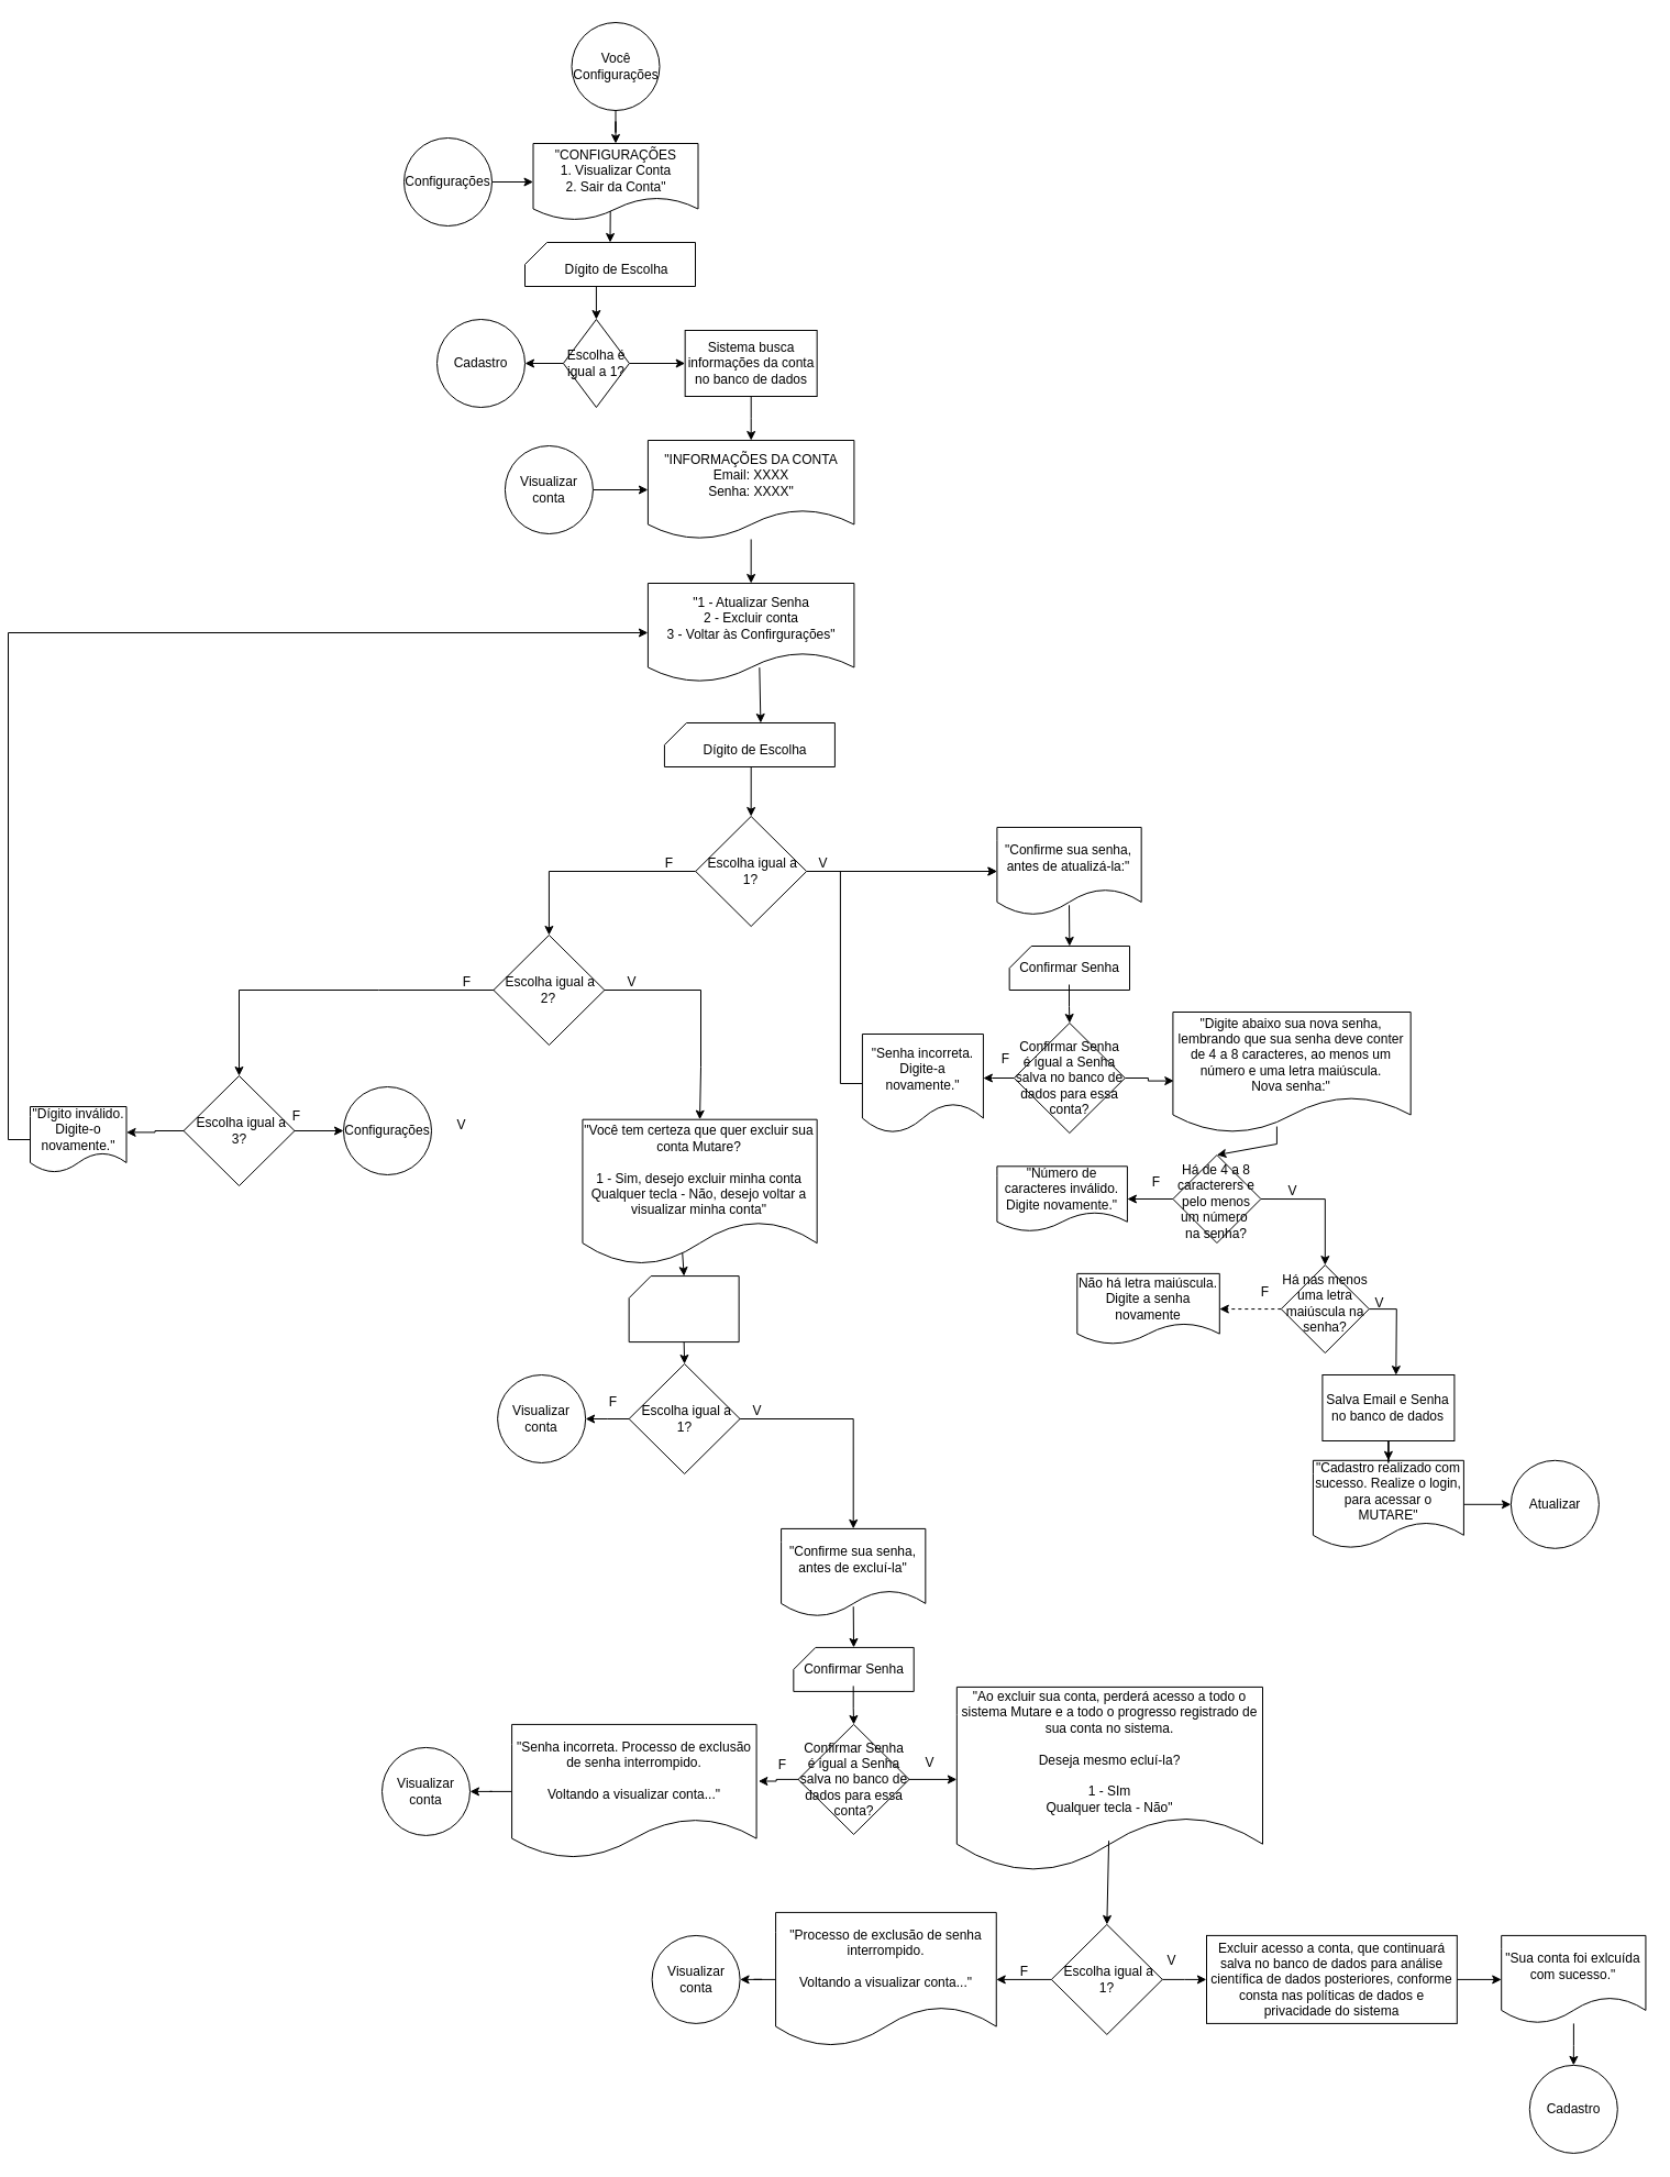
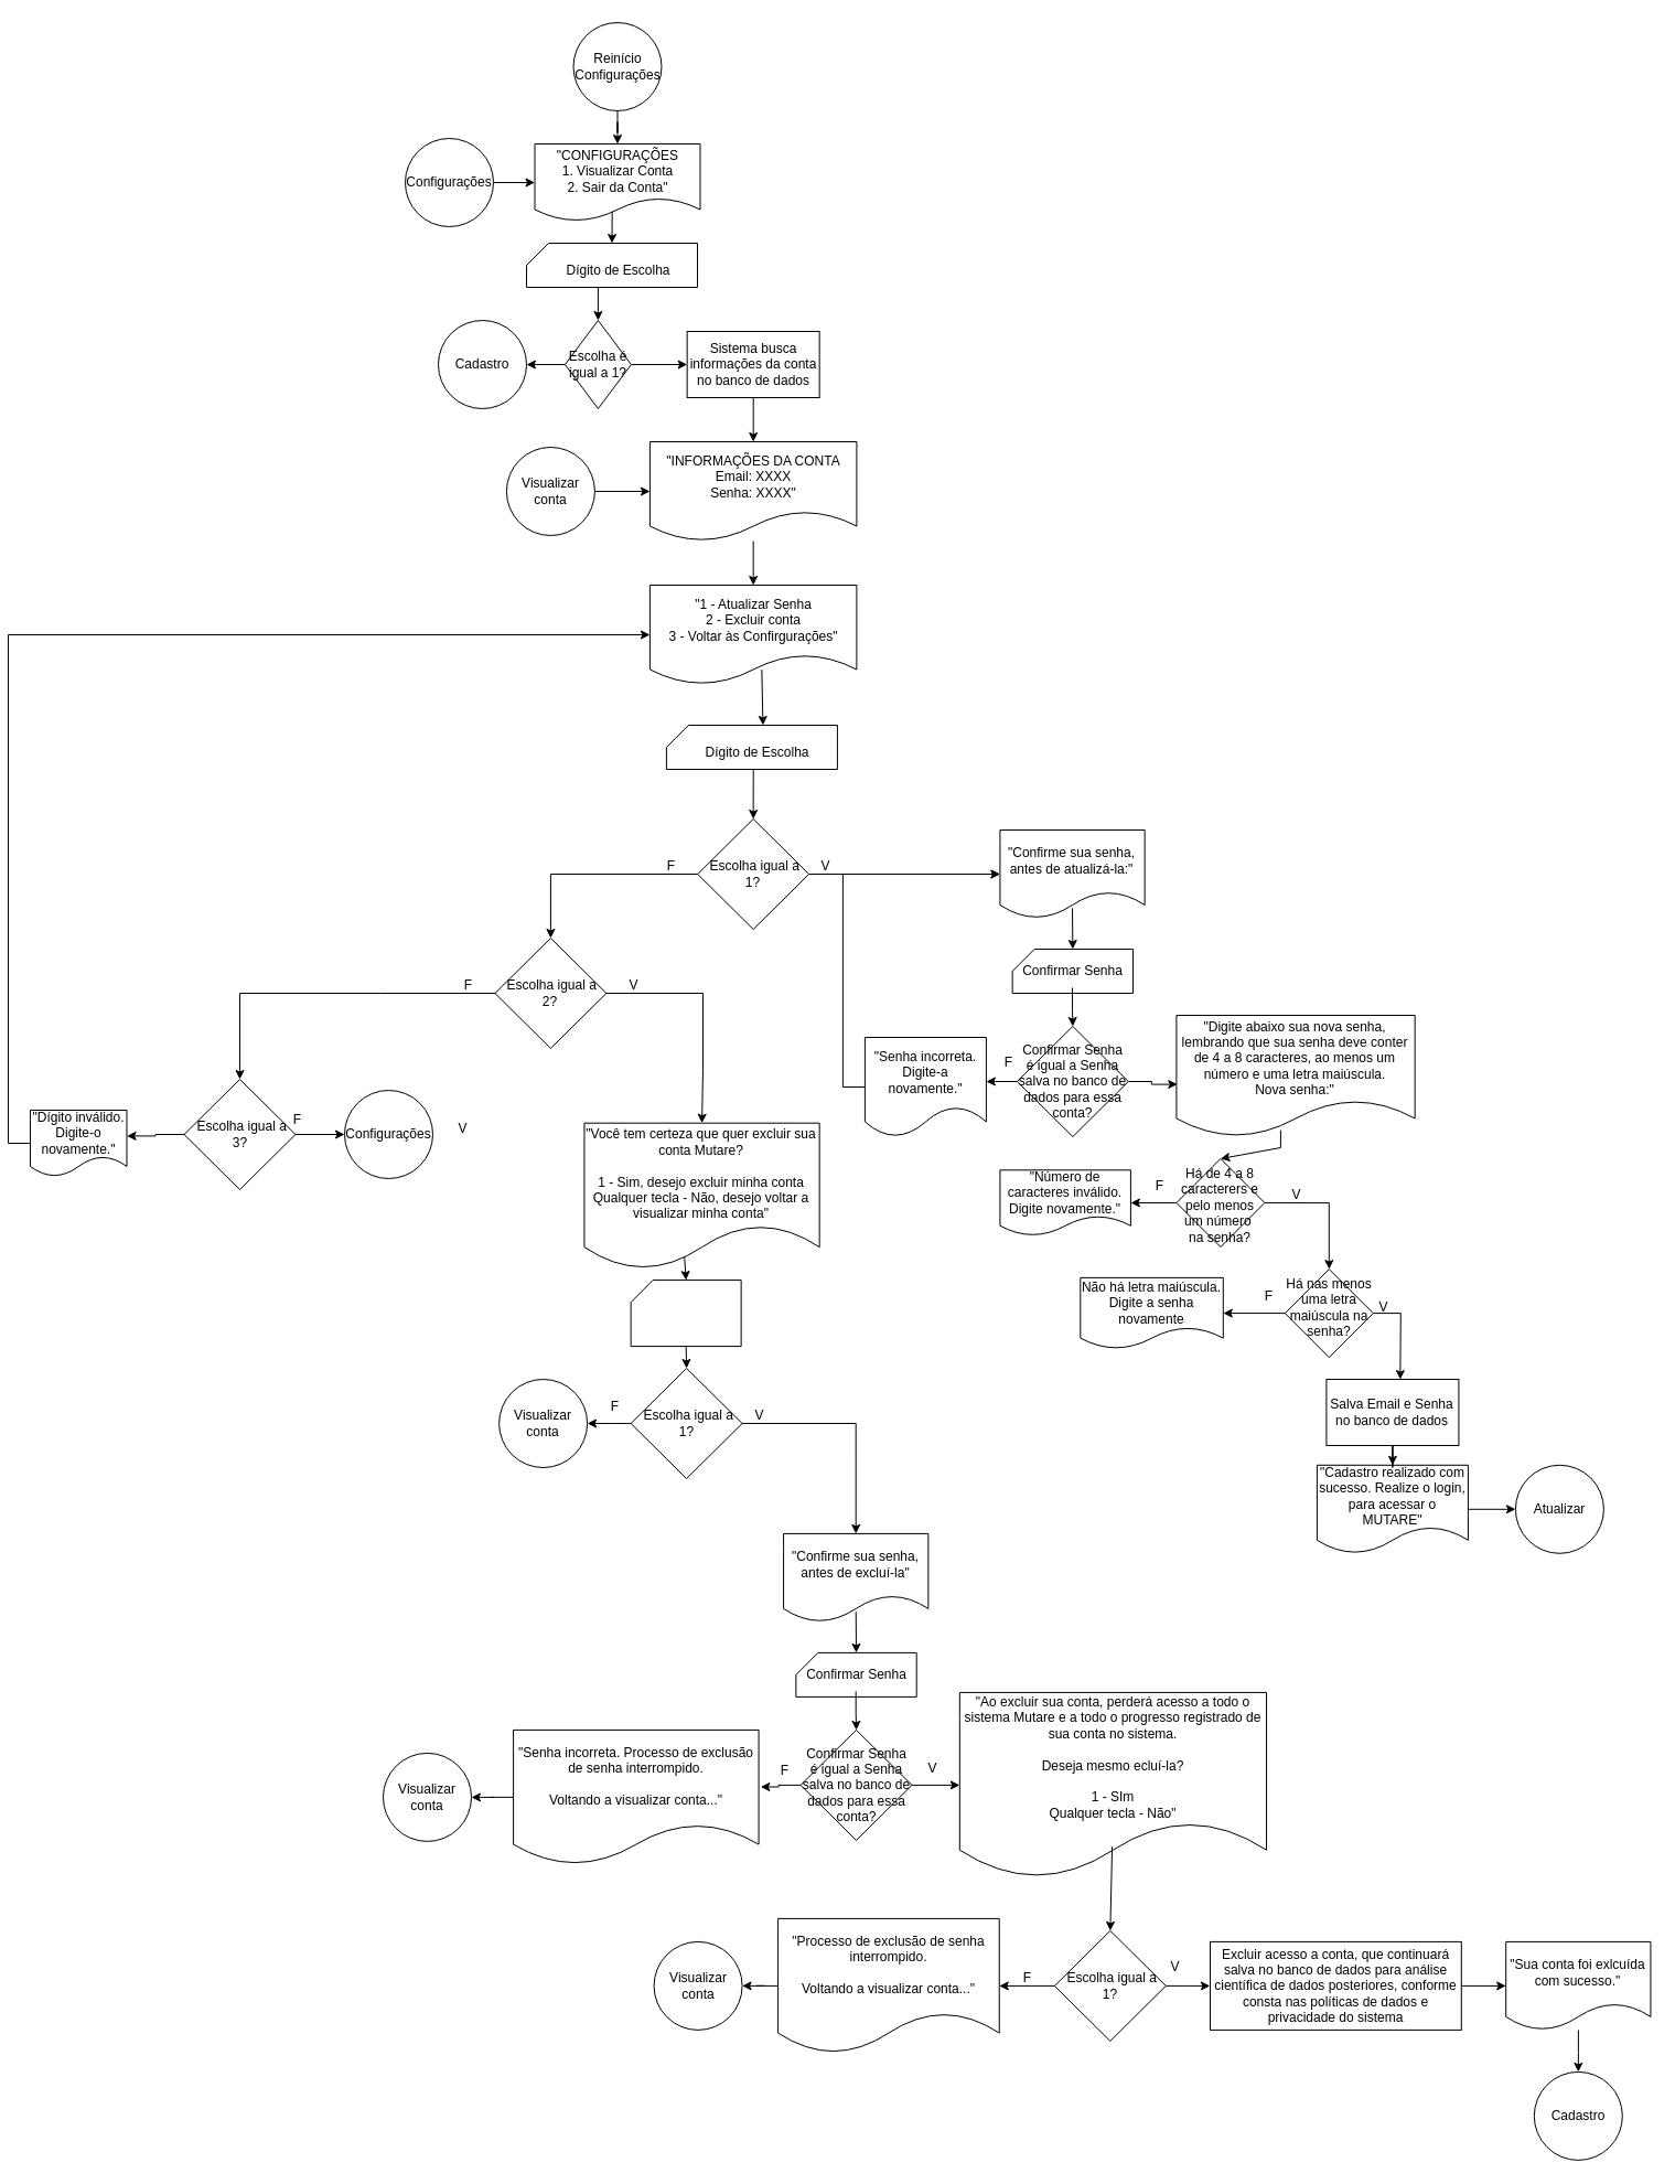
- <mxCell id="20" value="&lt;div&gt;&lt;span style=&quot;background-color: transparent; color: light-dark(rgb(0, 0, 0), rgb(255, 255, 255));&quot;&gt;Você Configurações&lt;/span&gt;&lt;/div&gt;" style="ellipse;whiteSpace=wrap;html=1;" parent="1" vertex="1"><mxGeometry x="512.5" y="20" width="80" height="80" as="geometry" /></mxCell>
+ <mxCell id="20" value="&lt;div&gt;&lt;span style=&quot;background-color: transparent; color: light-dark(rgb(0, 0, 0), rgb(255, 255, 255));&quot;&gt;Reinício Configurações&lt;/span&gt;&lt;/div&gt;" style="ellipse;whiteSpace=wrap;html=1;" parent="1" vertex="1"><mxGeometry x="512.5" y="20" width="80" height="80" as="geometry" /></mxCell>
- <mxCell id="68" style="edgeStyle=orthogonalEdgeStyle;rounded=0;orthogonalLoop=1;jettySize=auto;html=1;exitX=0;exitY=0.5;exitDx=0;exitDy=0;entryX=1;entryY=0.5;entryDx=0;entryDy=0;dashed=1;" edge="1" parent="1" source="70" target="71"><mxGeometry relative="1" as="geometry"><mxPoint x="1012.06" y="1230.09" as="targetPoint" /></mxGeometry></mxCell>
+ <mxCell id="68" style="edgeStyle=orthogonalEdgeStyle;rounded=0;orthogonalLoop=1;jettySize=auto;html=1;exitX=0;exitY=0.5;exitDx=0;exitDy=0;entryX=1;entryY=0.5;entryDx=0;entryDy=0;" edge="1" parent="1" source="70" target="71"><mxGeometry relative="1" as="geometry"><mxPoint x="1012.06" y="1230.09" as="targetPoint" /></mxGeometry></mxCell>
